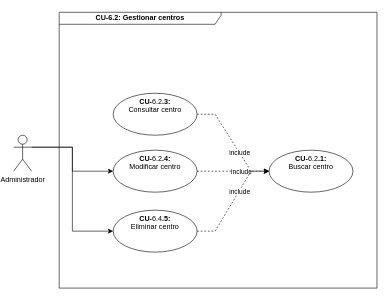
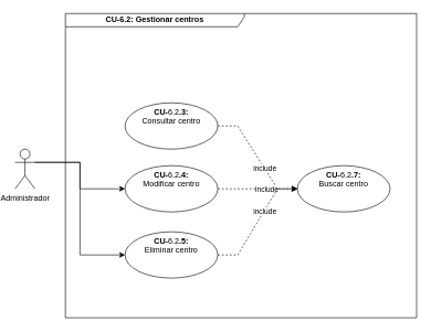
- <mxCell id="4" value="&lt;b&gt;CU-&lt;/b&gt;6.2&lt;b&gt;.1: &lt;br&gt;&lt;/b&gt;Buscar centro" style="ellipse;whiteSpace=wrap;html=1;verticalAlign=top;" parent="1" vertex="1"><mxGeometry x="446" y="250" width="140" height="70" as="geometry" /></mxCell>
+ <mxCell id="4" value="&lt;b&gt;CU-&lt;/b&gt;6.2&lt;b&gt;.7: &lt;br&gt;&lt;/b&gt;Buscar centro" style="ellipse;whiteSpace=wrap;html=1;verticalAlign=top;" parent="1" vertex="1"><mxGeometry x="446" y="250" width="140" height="70" as="geometry" /></mxCell>
- <mxCell id="11" value="&lt;b&gt;CU-&lt;/b&gt;6.4&lt;b&gt;.5: &lt;br&gt;&lt;/b&gt;Eliminar centro" style="ellipse;whiteSpace=wrap;html=1;verticalAlign=top;" parent="1" vertex="1"><mxGeometry x="186" y="350" width="140" height="70" as="geometry" /></mxCell>
+ <mxCell id="11" value="&lt;b&gt;CU-&lt;/b&gt;6.2&lt;b&gt;.5: &lt;br&gt;&lt;/b&gt;Eliminar centro" style="ellipse;whiteSpace=wrap;html=1;verticalAlign=top;" parent="1" vertex="1"><mxGeometry x="186" y="350" width="140" height="70" as="geometry" /></mxCell>
